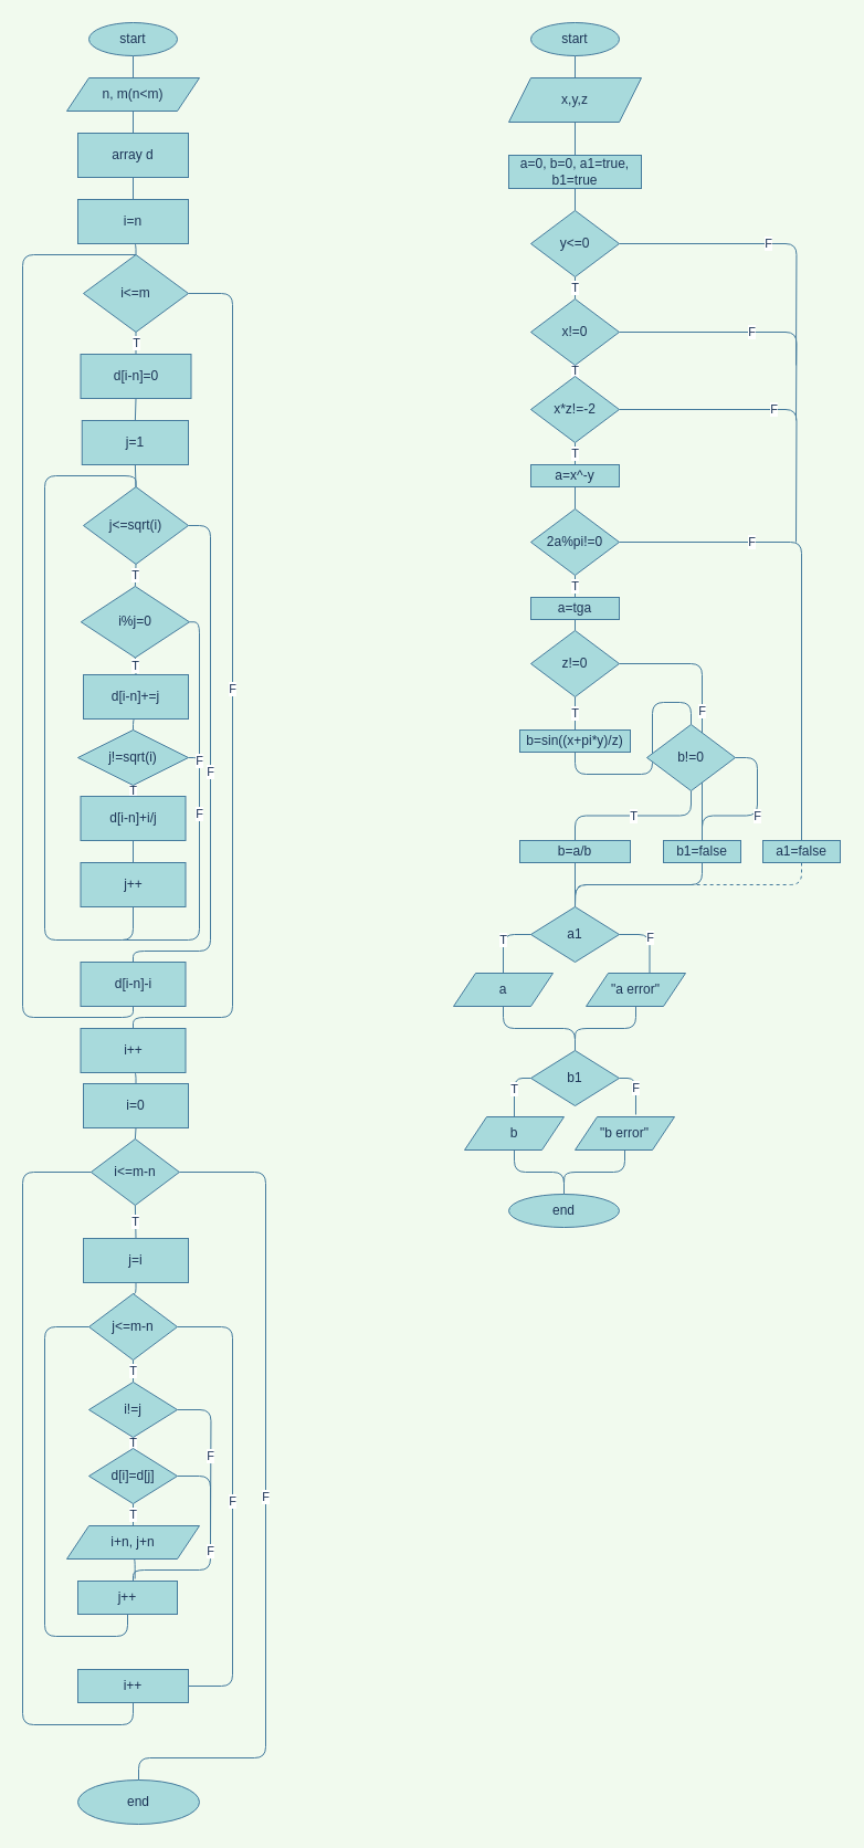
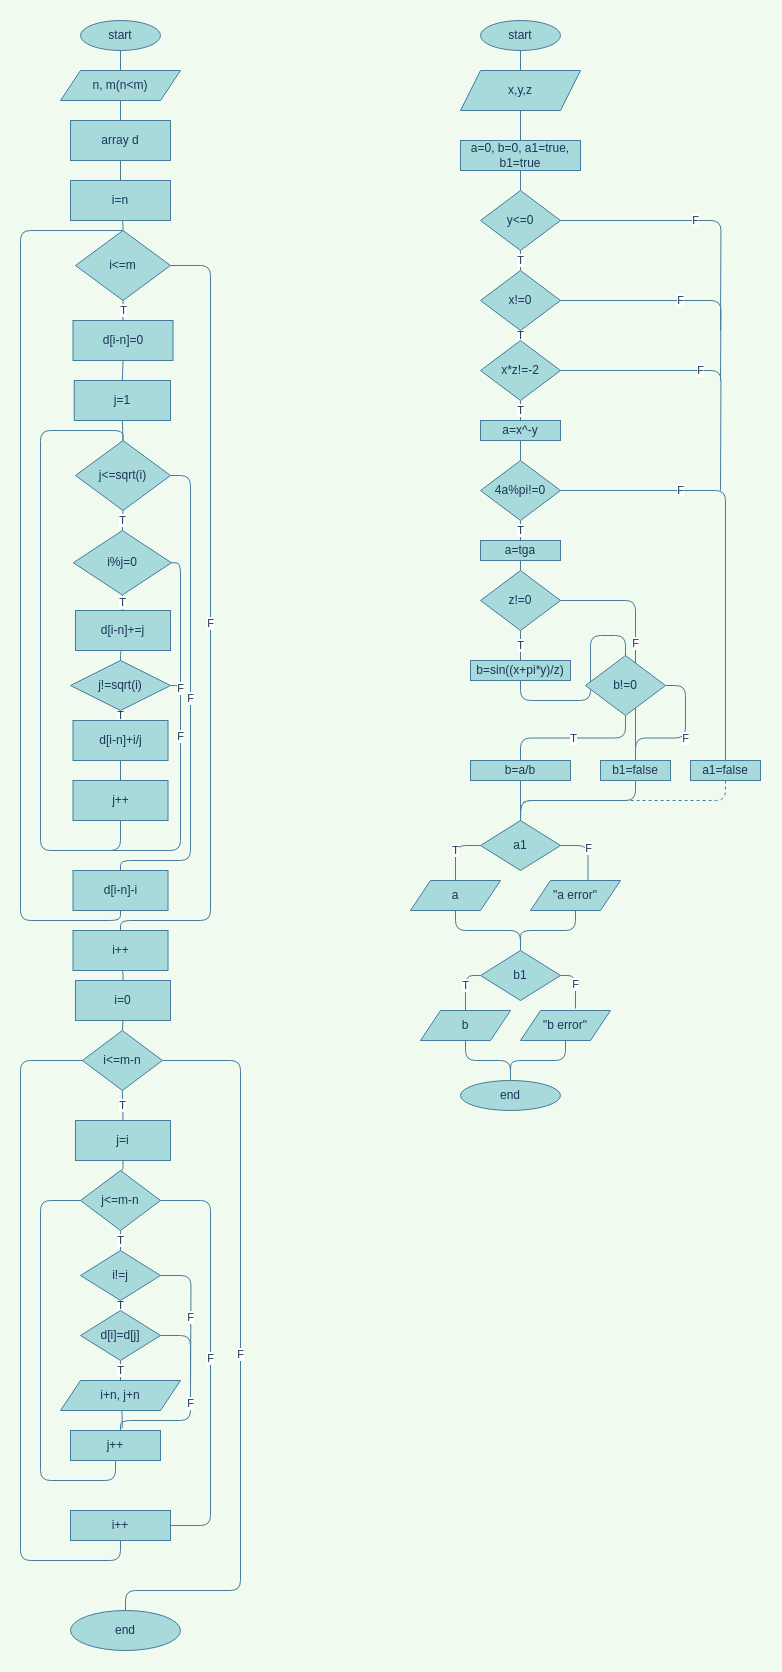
- <mxCell id="78" value="2a%pi!=0" style="rhombus;whiteSpace=wrap;html=1;rounded=0;sketch=0;fontColor=#1D3557;strokeColor=#457B9D;fillColor=#A8DADC;" vertex="1" parent="1"><mxGeometry x="480" y="460" width="80" height="60" as="geometry" /></mxCell>
+ <mxCell id="78" value="4a%pi!=0" style="rhombus;whiteSpace=wrap;html=1;rounded=0;sketch=0;fontColor=#1D3557;strokeColor=#457B9D;fillColor=#A8DADC;" vertex="1" parent="1"><mxGeometry x="480" y="460" width="80" height="60" as="geometry" /></mxCell>
